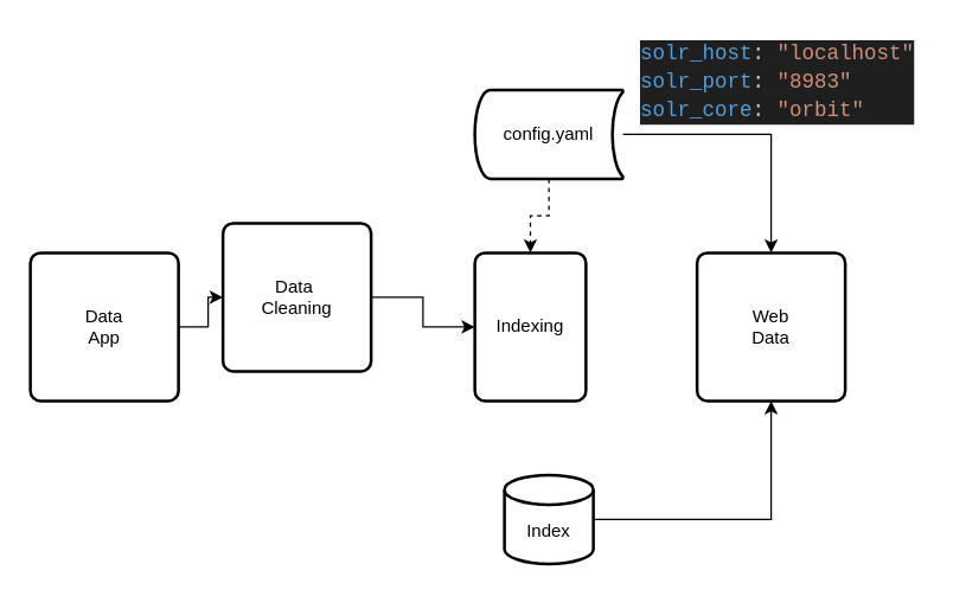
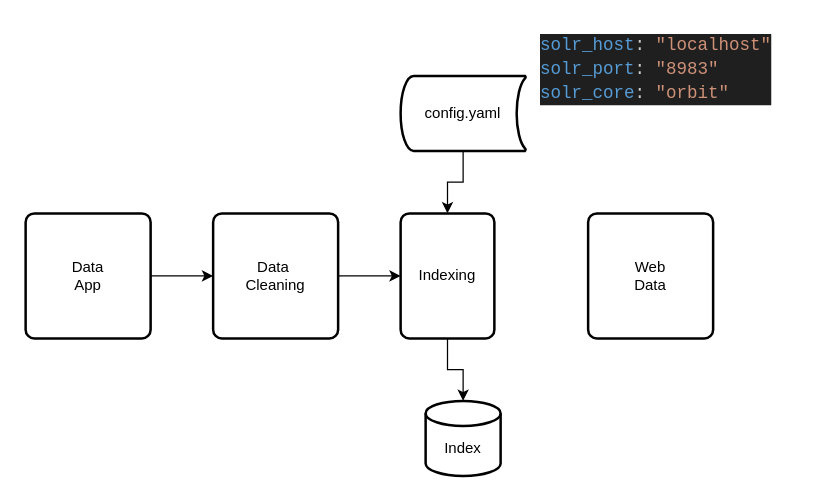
- <mxCell id="12" style="edgeStyle=orthogonalEdgeStyle;rounded=0;orthogonalLoop=1;jettySize=auto;html=1;entryX=0.5;entryY=0;entryDx=0;entryDy=0;" edge="1" parent="1" source="13" target="8"><mxGeometry relative="1" as="geometry" /></mxCell>
- <mxCell id="11" value="" style="edgeStyle=orthogonalEdgeStyle;rounded=0;orthogonalLoop=1;jettySize=auto;html=1;dashed=1;" edge="1" parent="1" source="13" target="7"><mxGeometry relative="1" as="geometry" /></mxCell>
+ <mxCell id="11" value="" style="edgeStyle=orthogonalEdgeStyle;rounded=0;orthogonalLoop=1;jettySize=auto;html=1;" edge="1" parent="1" source="13" target="7"><mxGeometry relative="1" as="geometry" /></mxCell>
- <mxCell id="5" value="Data&amp;nbsp;&lt;div&gt;Cleaning&lt;/div&gt;" style="rounded=1;whiteSpace=wrap;html=1;absoluteArcSize=1;arcSize=14;strokeWidth=2;" vertex="1" parent="1"><mxGeometry x="150" y="150" width="100" height="100" as="geometry" /></mxCell>
+ <mxCell id="5" value="Data&amp;nbsp;&lt;div&gt;Cleaning&lt;/div&gt;" style="rounded=1;whiteSpace=wrap;html=1;absoluteArcSize=1;arcSize=14;strokeWidth=2;" vertex="1" parent="1"><mxGeometry x="170" y="170" width="100" height="100" as="geometry" /></mxCell>
+ <mxCell id="6" value="" style="edgeStyle=orthogonalEdgeStyle;rounded=0;orthogonalLoop=1;jettySize=auto;html=1;" edge="1" parent="1" source="7" target="10"><mxGeometry relative="1" as="geometry" /></mxCell>
- <mxCell id="9" style="edgeStyle=orthogonalEdgeStyle;rounded=0;orthogonalLoop=1;jettySize=auto;html=1;entryX=0.5;entryY=1;entryDx=0;entryDy=0;" edge="1" parent="1" source="10" target="8"><mxGeometry relative="1" as="geometry" /></mxCell>
